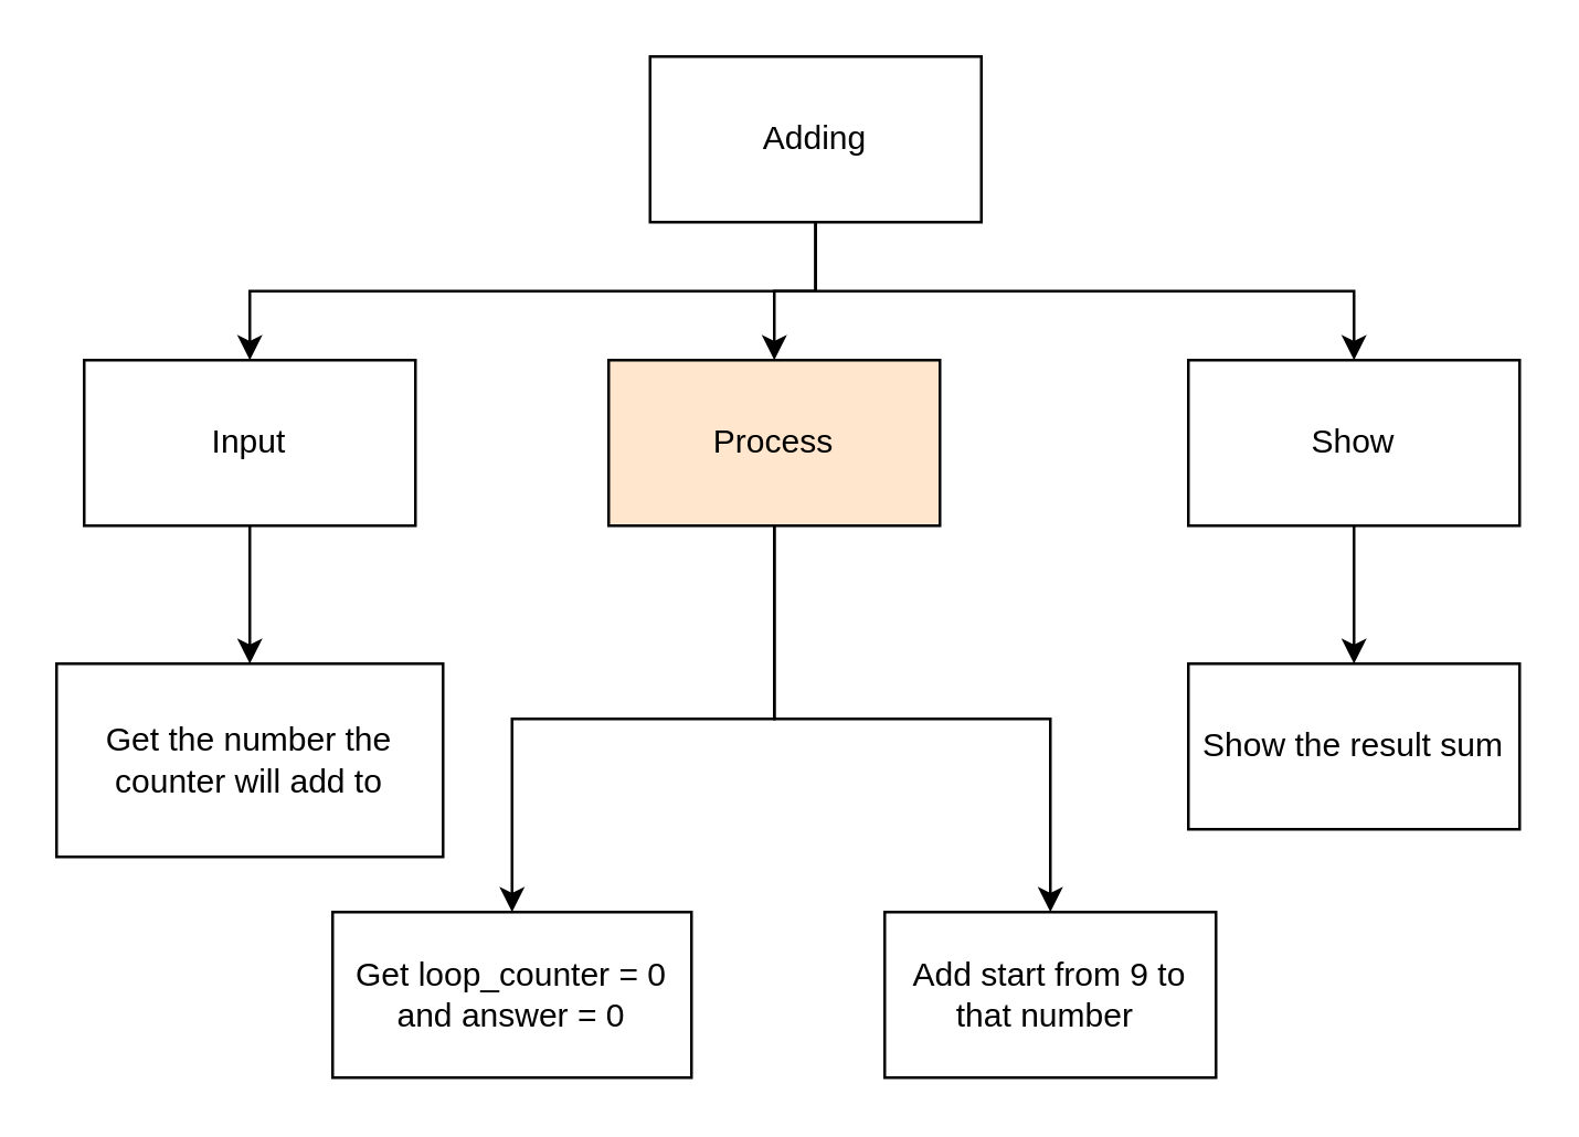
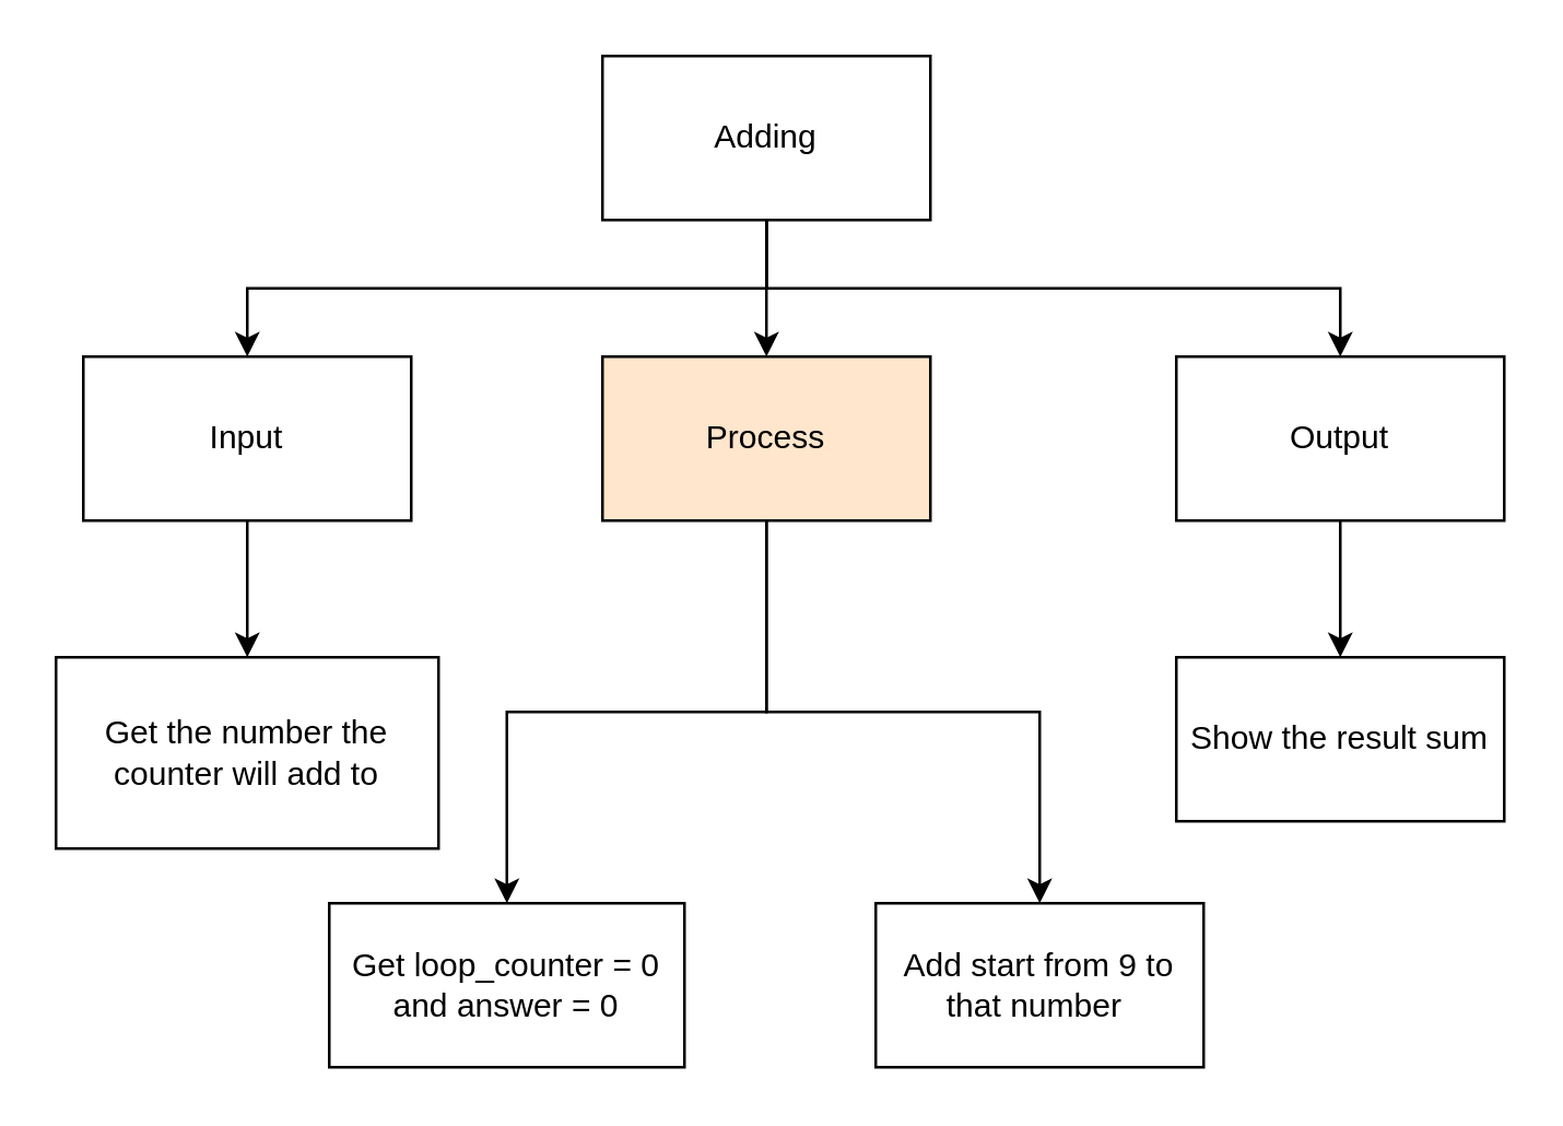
- <mxCell id="5" value="Adding" style="rounded=0;whiteSpace=wrap;html=1;" parent="1" vertex="1"><mxGeometry x="235" y="20" width="120" height="60" as="geometry" /></mxCell>
+ <mxCell id="5" value="Adding" style="rounded=0;whiteSpace=wrap;html=1;" parent="1" vertex="1"><mxGeometry x="220" y="20" width="120" height="60" as="geometry" /></mxCell>
- <mxCell id="12" value="Show" style="rounded=0;whiteSpace=wrap;html=1;" parent="1" vertex="1"><mxGeometry x="430" y="130" width="120" height="60" as="geometry" /></mxCell>
+ <mxCell id="12" value="Output" style="rounded=0;whiteSpace=wrap;html=1;" parent="1" vertex="1"><mxGeometry x="430" y="130" width="120" height="60" as="geometry" /></mxCell>
